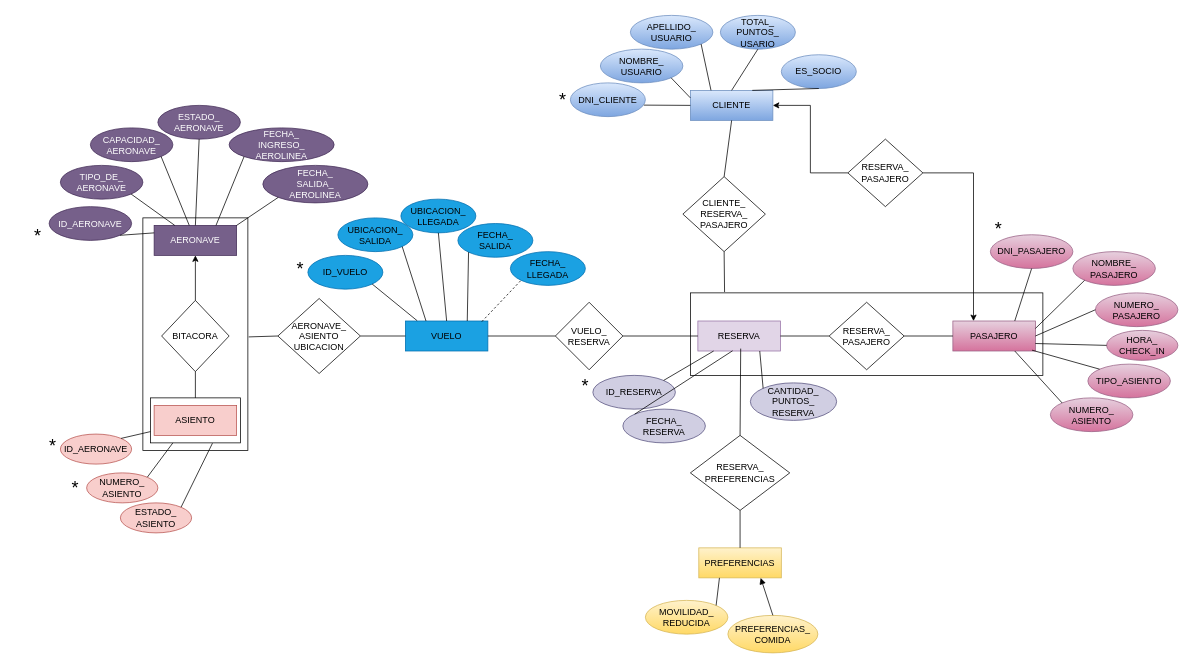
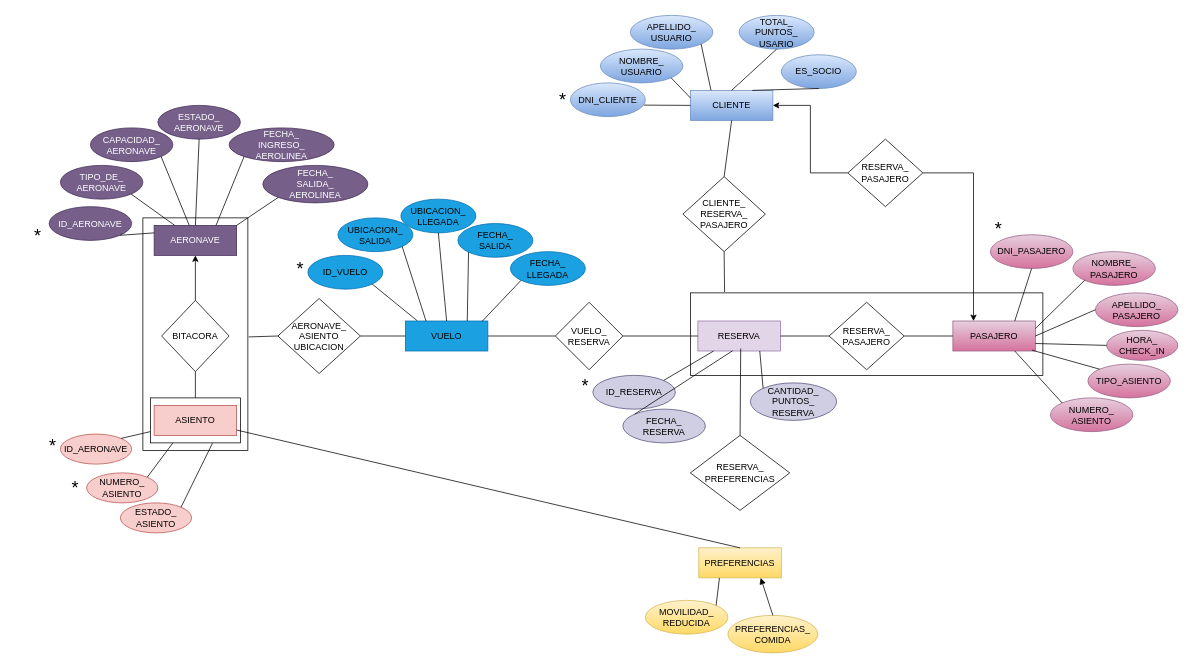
- <mxCell id="65" value="&lt;font color=&quot;#000000&quot;&gt;TOTAL_&lt;/font&gt;&lt;div&gt;&lt;font color=&quot;#000000&quot;&gt;PUNTOS_&lt;/font&gt;&lt;/div&gt;&lt;div&gt;&lt;font color=&quot;#000000&quot;&gt;USARIO&lt;/font&gt;&lt;/div&gt;" style="ellipse;whiteSpace=wrap;html=1;fillColor=#dae8fc;strokeColor=#6c8ebf;gradientColor=#7ea6e0;" vertex="1" parent="1"><mxGeometry x="960" y="20" width="100" height="45" as="geometry" /></mxCell>
+ <mxCell id="65" value="&lt;font color=&quot;#000000&quot;&gt;TOTAL_&lt;/font&gt;&lt;div&gt;&lt;font color=&quot;#000000&quot;&gt;PUNTOS_&lt;/font&gt;&lt;/div&gt;&lt;div&gt;&lt;font color=&quot;#000000&quot;&gt;USARIO&lt;/font&gt;&lt;/div&gt;" style="ellipse;whiteSpace=wrap;html=1;fillColor=#dae8fc;strokeColor=#6c8ebf;gradientColor=#7ea6e0;" vertex="1" parent="1"><mxGeometry x="985" y="20" width="100" height="45" as="geometry" /></mxCell>
- <mxCell id="41" value="" style="endArrow=none;html=1;rounded=0;entryX=0;entryY=1;entryDx=0;entryDy=0;exitX=0.927;exitY=0.02;exitDx=0;exitDy=0;exitPerimeter=0;dashed=1;" edge="1" parent="1" source="16" target="35"><mxGeometry width="50" height="50" relative="1" as="geometry"><mxPoint x="700" y="470" as="sourcePoint" /><mxPoint x="750" y="420" as="targetPoint" /></mxGeometry></mxCell>
+ <mxCell id="41" value="" style="endArrow=none;html=1;rounded=0;entryX=0;entryY=1;entryDx=0;entryDy=0;exitX=0.927;exitY=0.02;exitDx=0;exitDy=0;exitPerimeter=0;" edge="1" parent="1" source="16" target="35"><mxGeometry width="50" height="50" relative="1" as="geometry"><mxPoint x="700" y="470" as="sourcePoint" /><mxPoint x="750" y="420" as="targetPoint" /></mxGeometry></mxCell>
- <mxCell id="77" value="&lt;font color=&quot;#000000&quot;&gt;NUMERO_&lt;/font&gt;&lt;div&gt;&lt;font color=&quot;#000000&quot;&gt;PASAJERO&lt;/font&gt;&lt;/div&gt;" style="ellipse;whiteSpace=wrap;html=1;fillColor=#e6d0de;strokeColor=#996185;gradientColor=#d5739d;" vertex="1" parent="1"><mxGeometry x="1460" y="390" width="110" height="45" as="geometry" /></mxCell>
+ <mxCell id="77" value="&lt;font color=&quot;#000000&quot;&gt;APELLIDO_&lt;/font&gt;&lt;div&gt;&lt;font color=&quot;#000000&quot;&gt;PASAJERO&lt;/font&gt;&lt;/div&gt;" style="ellipse;whiteSpace=wrap;html=1;fillColor=#e6d0de;strokeColor=#996185;gradientColor=#d5739d;" vertex="1" parent="1"><mxGeometry x="1460" y="390" width="110" height="45" as="geometry" /></mxCell>
- <mxCell id="61" value="" style="endArrow=none;html=1;rounded=0;entryX=0.5;entryY=1;entryDx=0;entryDy=0;exitX=0.5;exitY=0;exitDx=0;exitDy=0;" edge="1" parent="1" source="58" target="59"><mxGeometry width="50" height="50" relative="1" as="geometry"><mxPoint x="970" y="770" as="sourcePoint" /><mxPoint x="1020" y="720" as="targetPoint" /></mxGeometry></mxCell>
+ <mxCell id="61" value="" style="endArrow=none;html=1;rounded=0;exitX=0.5;exitY=0;exitDx=0;exitDy=0;" edge="1" parent="1" source="58" target="6"><mxGeometry width="50" height="50" relative="1" as="geometry"><mxPoint x="970" y="770" as="sourcePoint" /><mxPoint x="1020" y="720" as="targetPoint" /></mxGeometry></mxCell>
